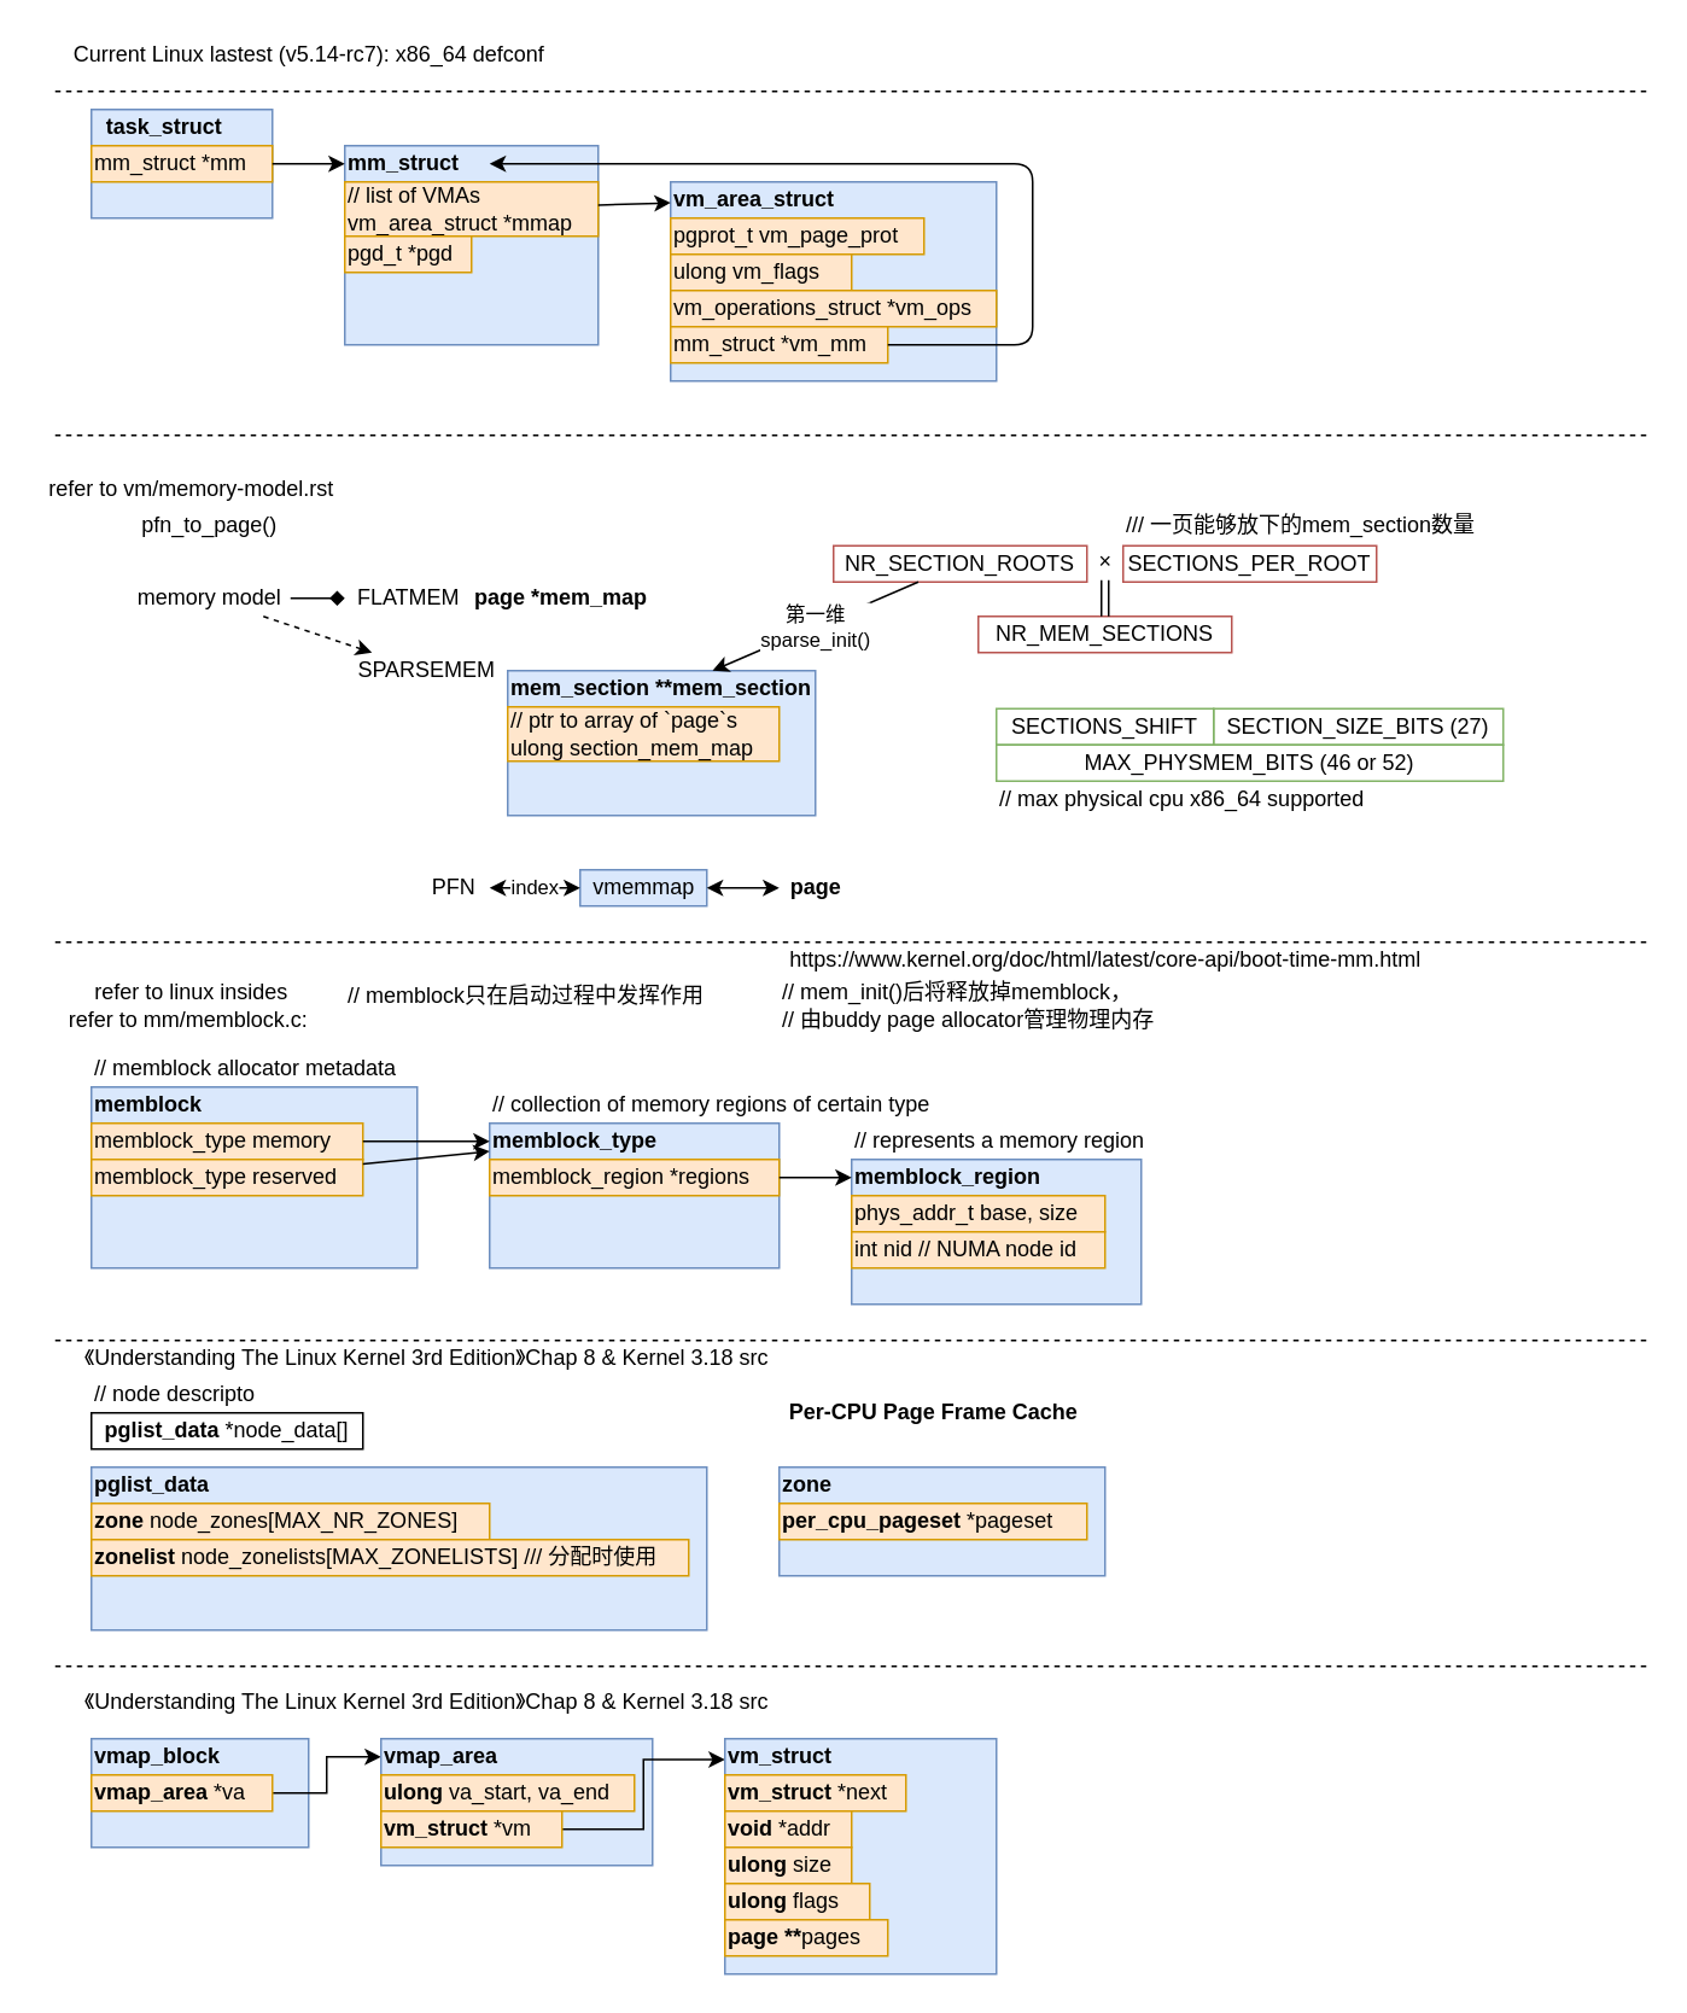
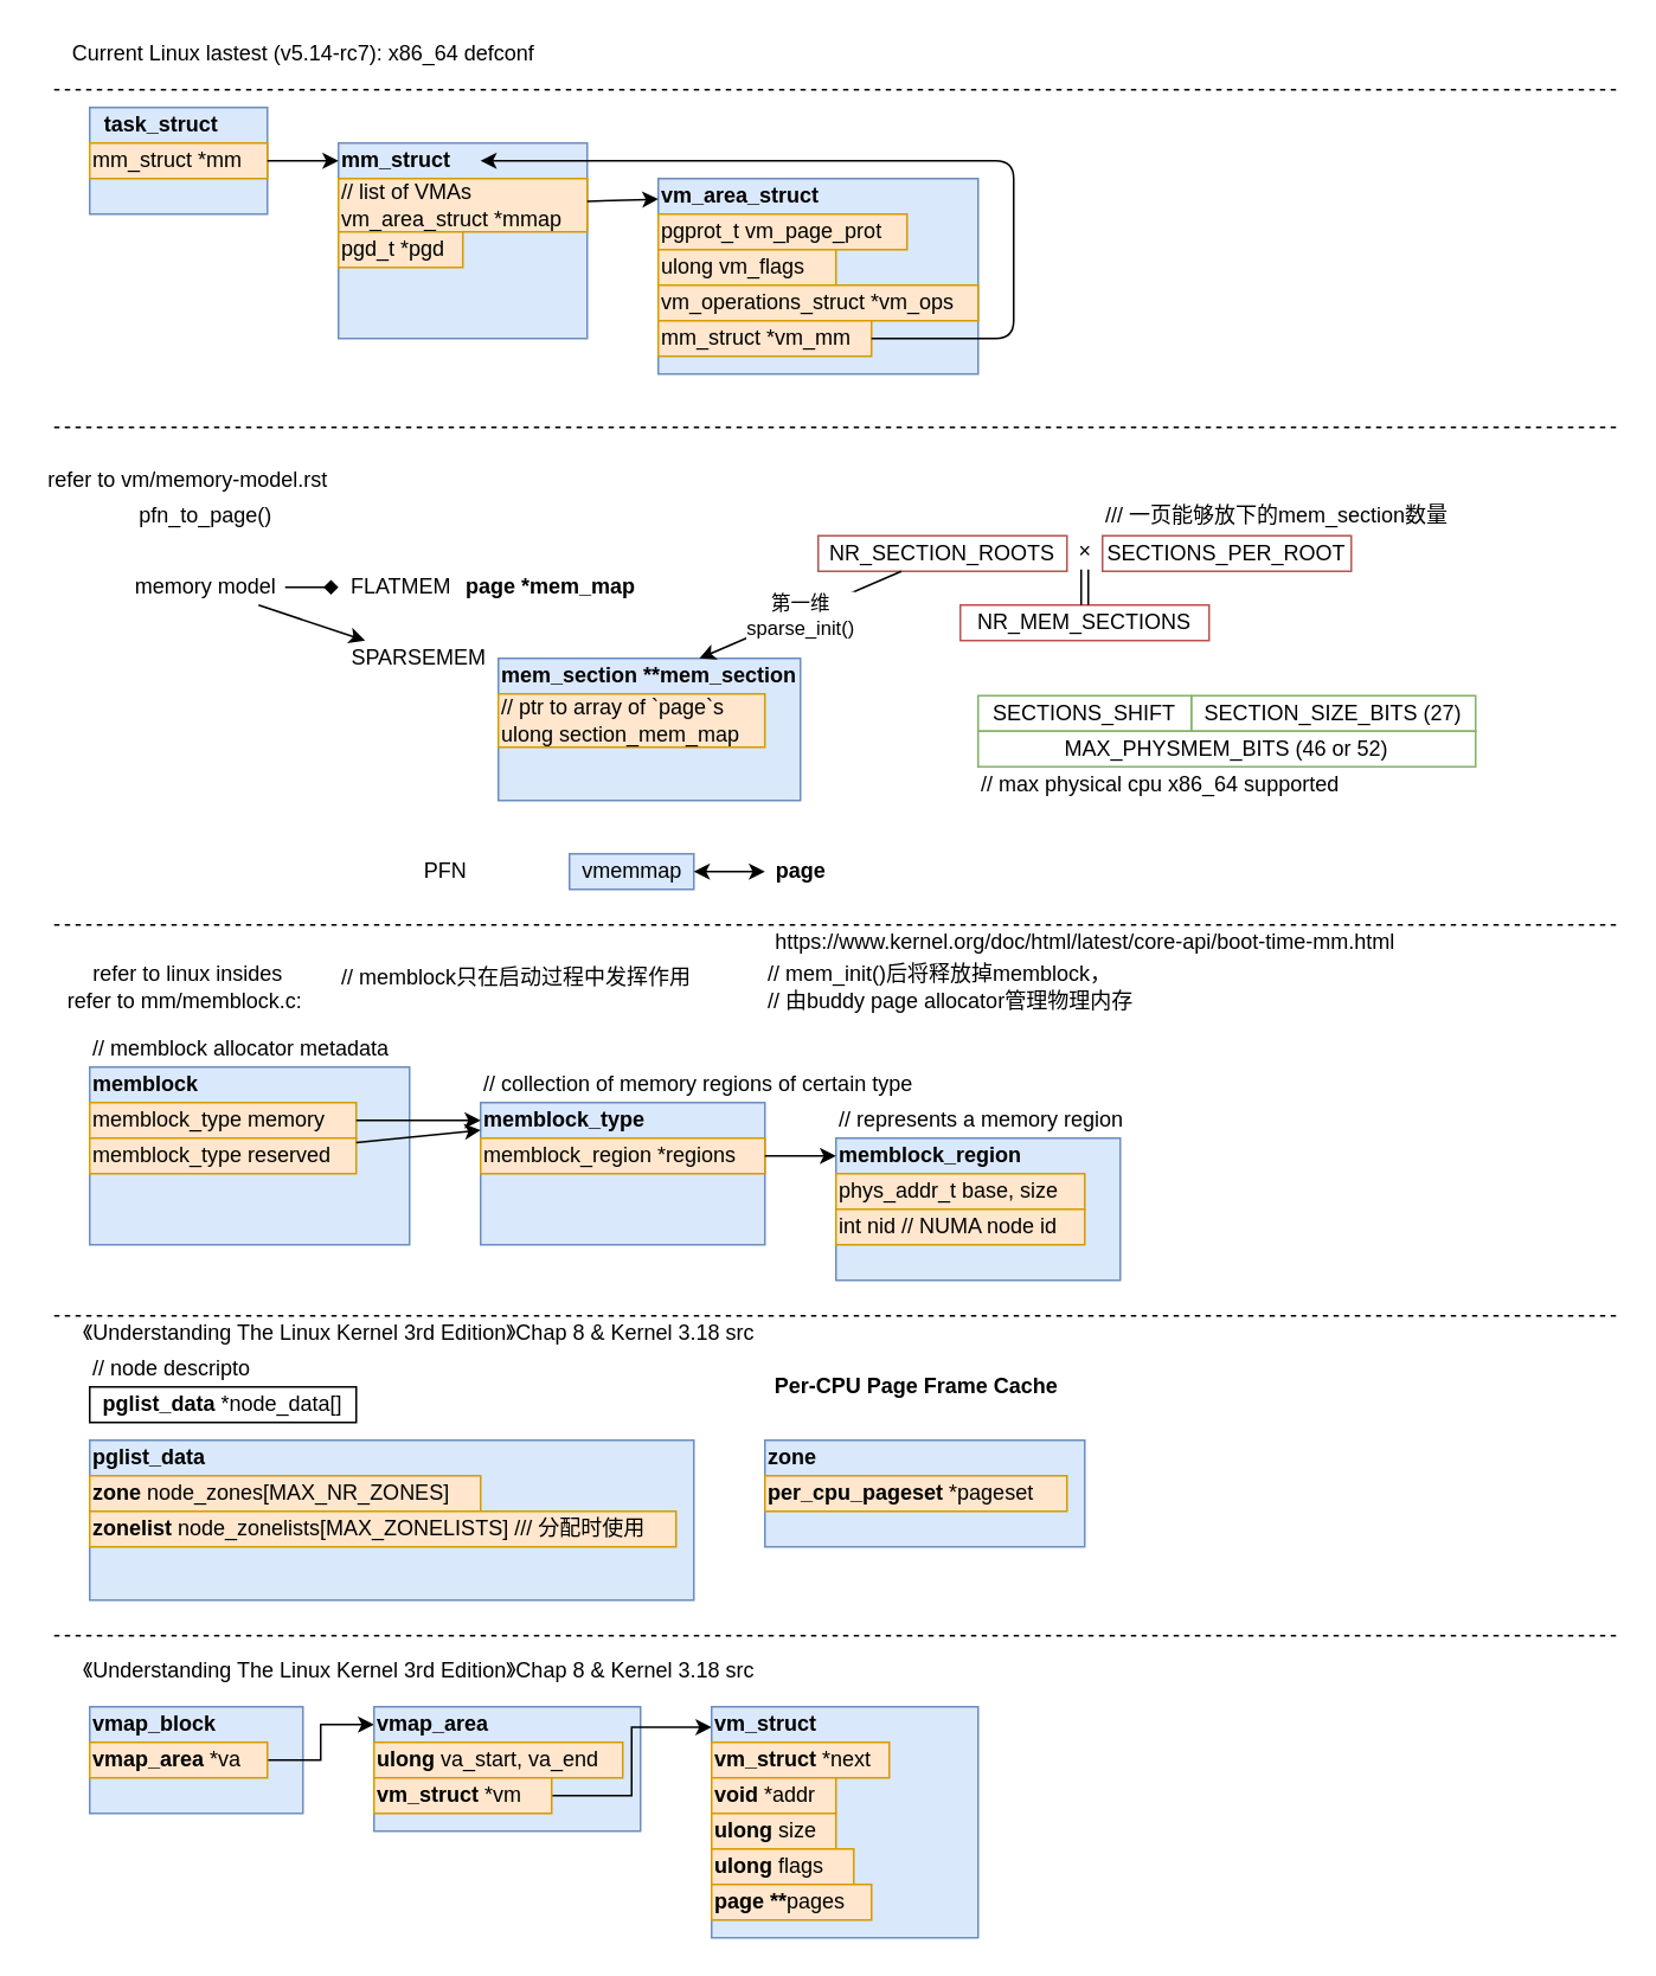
- <mxCell id="22" value="" style="endArrow=classic;html=1;dashed=1;" parent="1" source="18" target="20" edge="1"><mxGeometry width="50" height="50" relative="1" as="geometry"><mxPoint x="70" y="410" as="sourcePoint" /><mxPoint x="120" y="360" as="targetPoint" /></mxGeometry></mxCell>
+ <mxCell id="22" value="" style="endArrow=classic;html=1;" parent="1" source="18" target="20" edge="1"><mxGeometry width="50" height="50" relative="1" as="geometry"><mxPoint x="70" y="410" as="sourcePoint" /><mxPoint x="120" y="360" as="targetPoint" /></mxGeometry></mxCell>
- <mxCell id="41" value="index" style="endArrow=classic;startArrow=classic;html=1;" parent="1" source="39" target="38" edge="1"><mxGeometry width="50" height="50" relative="1" as="geometry"><mxPoint x="240" y="580" as="sourcePoint" /><mxPoint x="290" y="530" as="targetPoint" /></mxGeometry></mxCell>
